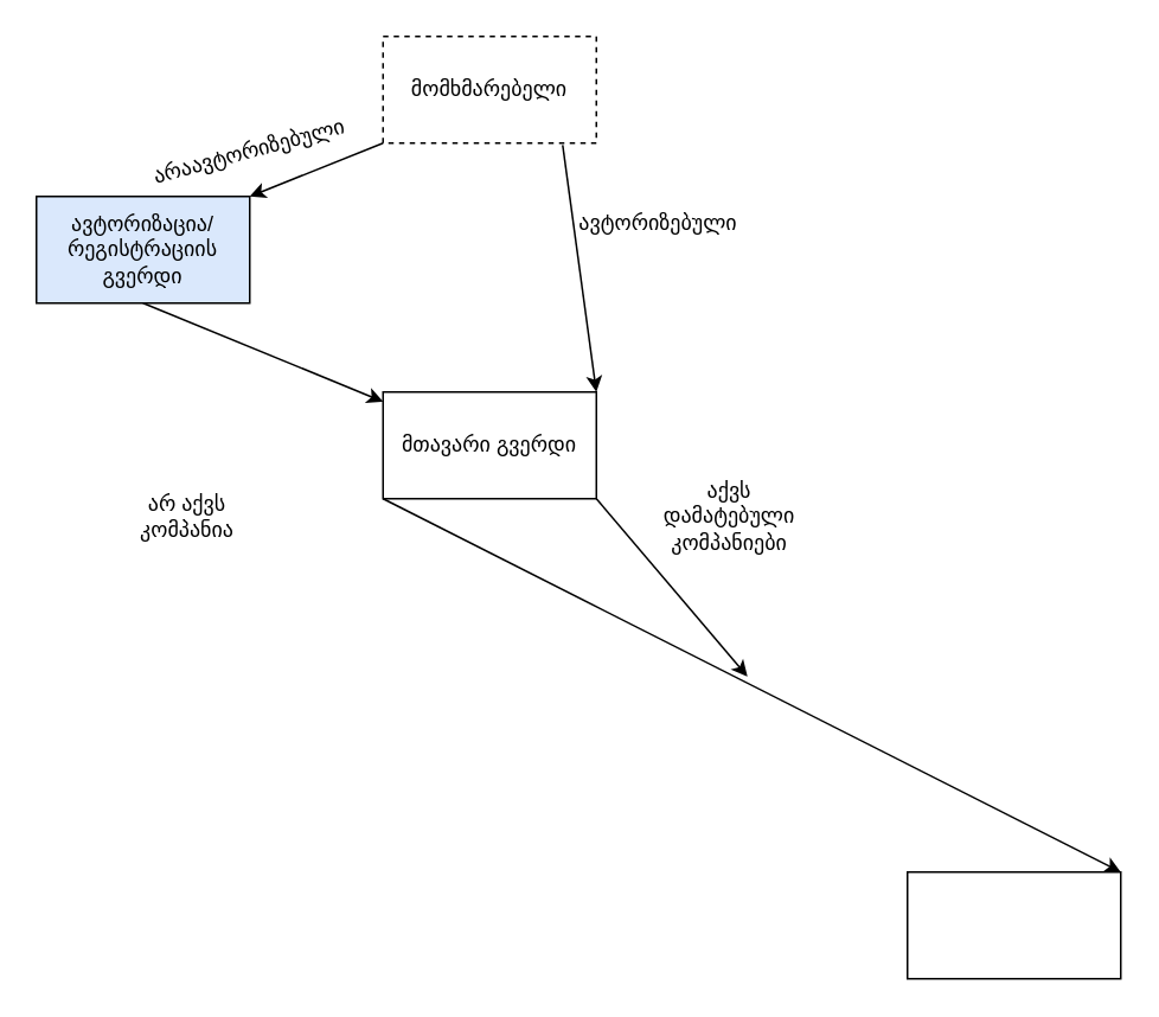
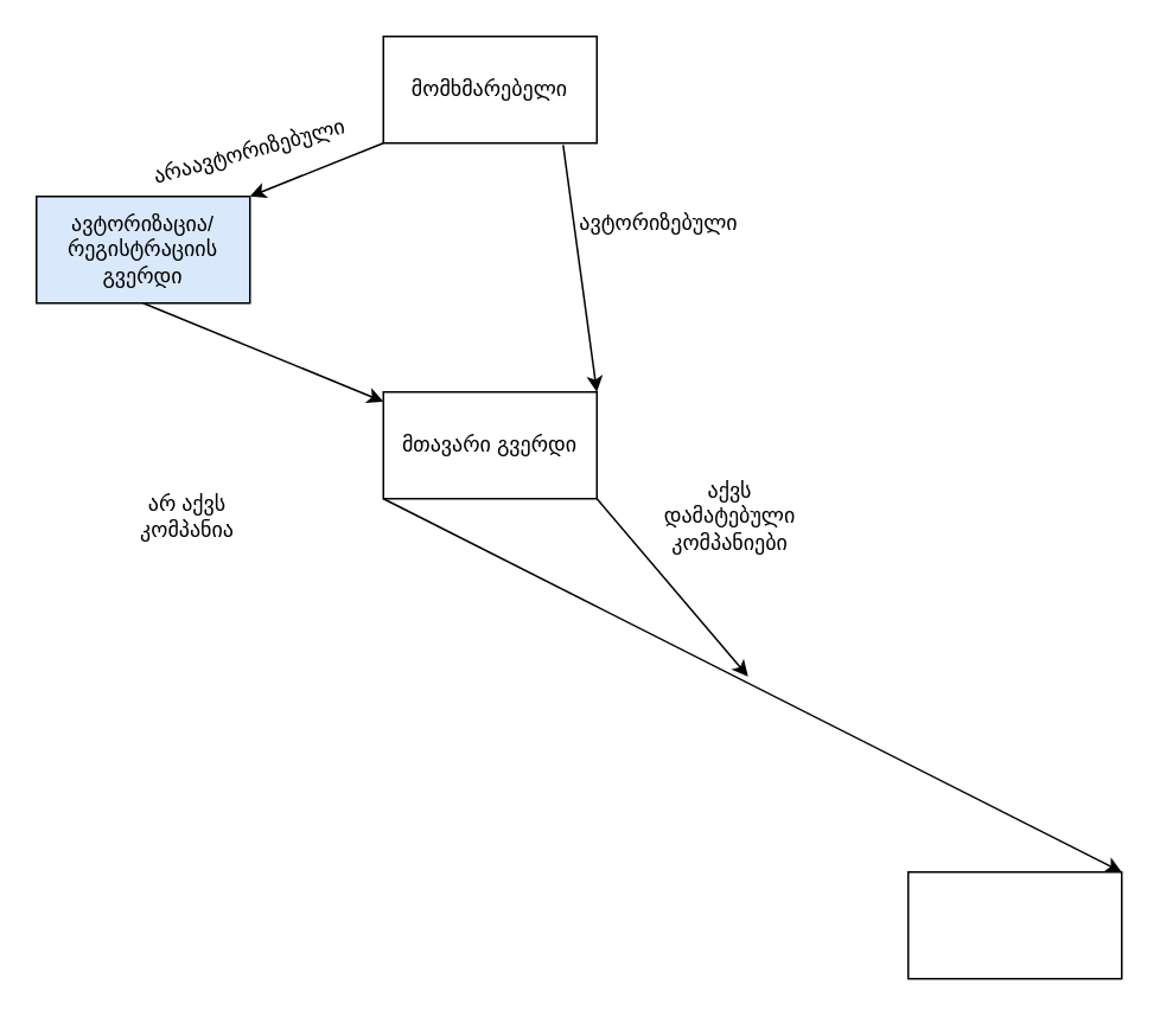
- <mxCell id="2" value="მომხმარებელი" style="rounded=0;whiteSpace=wrap;html=1;dashed=1;" parent="1" vertex="1"><mxGeometry x="215" y="20" width="120" height="60" as="geometry" /></mxCell>
+ <mxCell id="2" value="მომხმარებელი" style="rounded=0;whiteSpace=wrap;html=1;" parent="1" vertex="1"><mxGeometry x="215" y="20" width="120" height="60" as="geometry" /></mxCell>
